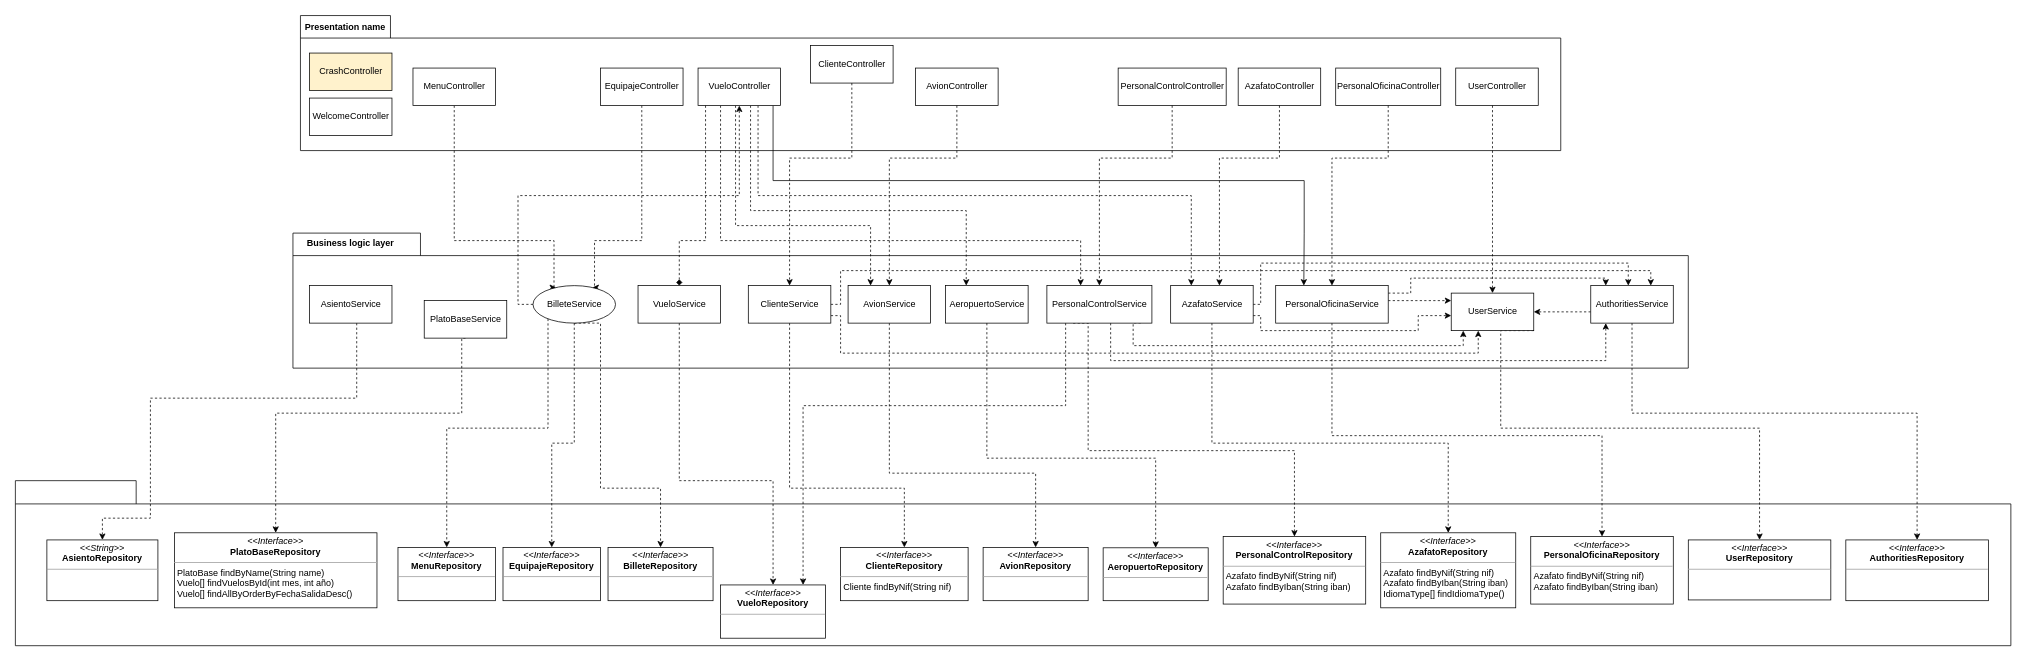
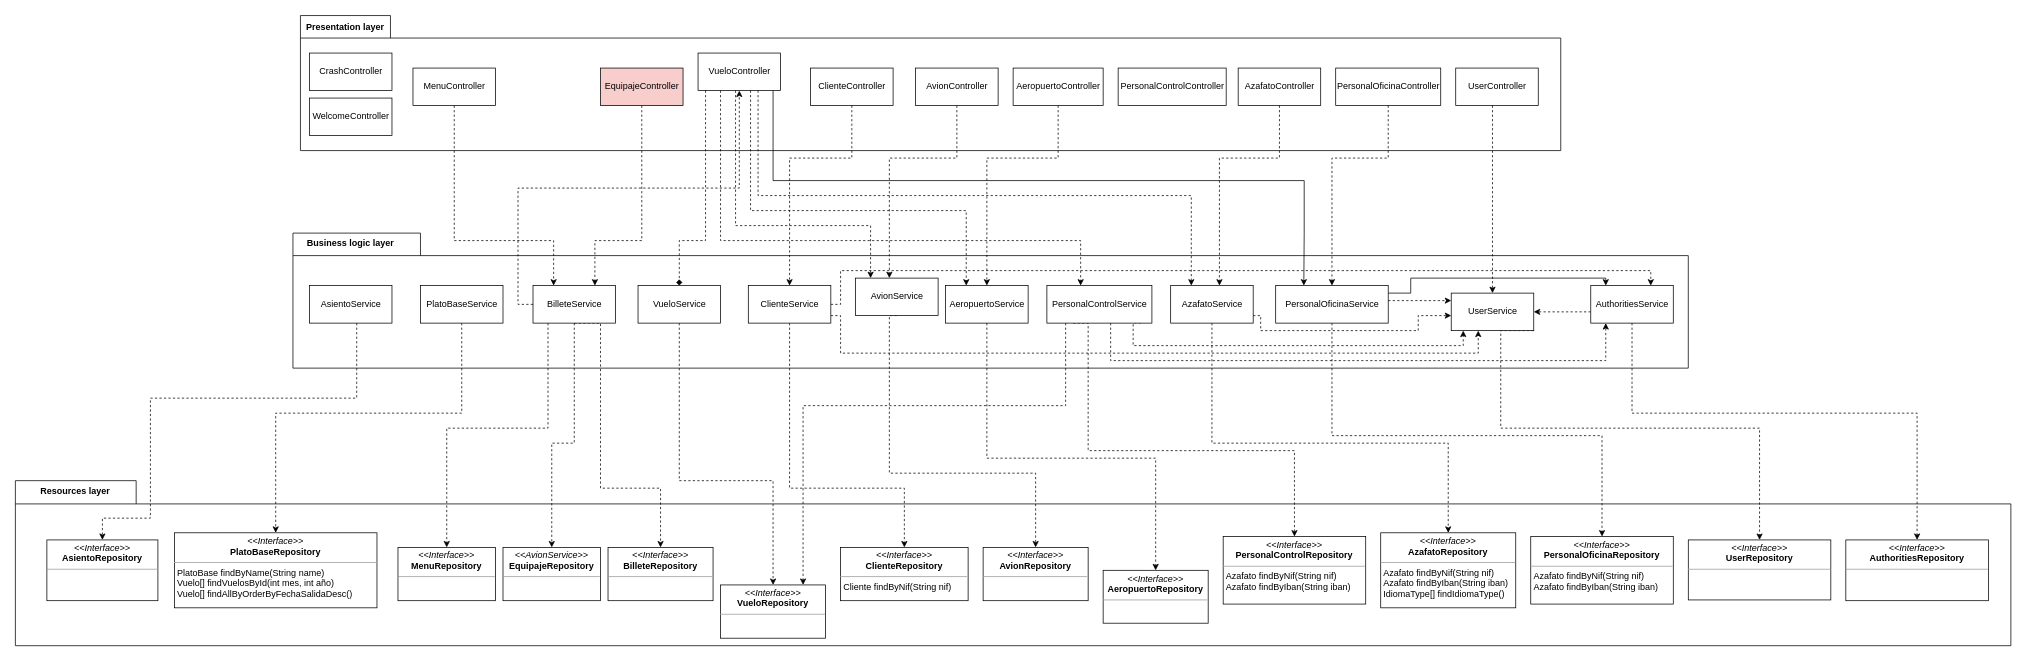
- <mxCell id="5" value="Presentation name" style="text;align=center;fontStyle=1;verticalAlign=middle;spacingLeft=3;spacingRight=3;strokeColor=none;rotatable=0;points=[[0,0.5],[1,0.5]];portConstraint=eastwest;" parent="1" vertex="1"><mxGeometry x="420" y="22" width="80" height="26" as="geometry" /></mxCell>
+ <mxCell id="5" value="Presentation layer" style="text;align=center;fontStyle=1;verticalAlign=middle;spacingLeft=3;spacingRight=3;strokeColor=none;rotatable=0;points=[[0,0.5],[1,0.5]];portConstraint=eastwest;" parent="1" vertex="1"><mxGeometry x="420" y="22" width="80" height="26" as="geometry" /></mxCell>
- <mxCell id="18" value="ClienteController" style="html=1;" parent="1" vertex="1"><mxGeometry x="1080" y="60" width="110" height="50" as="geometry" /></mxCell>
+ <mxCell id="18" value="ClienteController" style="html=1;" parent="1" vertex="1"><mxGeometry x="1080" y="90" width="110" height="50" as="geometry" /></mxCell>
- <mxCell id="8" value="CrashController" style="html=1;fillColor=#fff2cc;" parent="1" vertex="1"><mxGeometry x="412" y="70" width="110" height="50" as="geometry" /></mxCell>
+ <mxCell id="8" value="CrashController" style="html=1;" parent="1" vertex="1"><mxGeometry x="412" y="70" width="110" height="50" as="geometry" /></mxCell>
- <mxCell id="7" value="EquipajeController" style="html=1;" parent="1" vertex="1"><mxGeometry x="800" y="90" width="110" height="50" as="geometry" /></mxCell>
+ <mxCell id="7" value="EquipajeController" style="html=1;fillColor=#f8cecc;" parent="1" vertex="1"><mxGeometry x="800" y="90" width="110" height="50" as="geometry" /></mxCell>
- <mxCell id="16" value="VueloController" style="html=1;" parent="1" vertex="1"><mxGeometry x="930" y="90" width="110" height="50" as="geometry" /></mxCell>
+ <mxCell id="16" value="VueloController" style="html=1;" parent="1" vertex="1"><mxGeometry x="930" y="70" width="110" height="50" as="geometry" /></mxCell>
+ <mxCell id="9" value="AeropuertoController" style="html=1;" parent="1" vertex="1"><mxGeometry x="1350" y="90" width="120" height="50" as="geometry" /></mxCell>
+ <mxCell id="67" style="edgeStyle=orthogonalEdgeStyle;rounded=0;orthogonalLoop=1;jettySize=auto;html=1;dashed=1;" parent="1" edge="1" target="26" source="9"><mxGeometry relative="1" as="geometry"><mxPoint x="1420" y="190" as="sourcePoint" /><mxPoint x="1420" y="500" as="targetPoint" /><Array as="points"><mxPoint x="1410" y="210" /><mxPoint x="1315" y="210" /></Array></mxGeometry></mxCell>
- <mxCell id="68" style="edgeStyle=orthogonalEdgeStyle;rounded=0;orthogonalLoop=1;jettySize=auto;html=1;dashed=1;" parent="1" edge="1" target="52" source="19"><mxGeometry relative="1" as="geometry"><mxPoint x="1580" y="190" as="sourcePoint" /><mxPoint x="1580" y="500" as="targetPoint" /><Array as="points"><mxPoint x="1562" y="210" /><mxPoint x="1465" y="210" /></Array></mxGeometry></mxCell>
- <mxCell id="46" style="edgeStyle=orthogonalEdgeStyle;rounded=0;jumpSize=6;orthogonalLoop=1;jettySize=auto;html=1;dashed=1;" edge="1" parent="1" source="47" target="37"><mxGeometry relative="1" as="geometry"><Array as="points"><mxPoint x="1880" y="390" /><mxPoint x="1880" y="370" /><mxPoint x="2140" y="370" /></Array></mxGeometry></mxCell>
+ <mxCell id="46" style="edgeStyle=orthogonalEdgeStyle;rounded=0;jumpSize=6;orthogonalLoop=1;jettySize=auto;html=1;dashed=0;" edge="1" parent="1" source="47" target="37"><mxGeometry relative="1" as="geometry"><Array as="points"><mxPoint x="1880" y="390" /><mxPoint x="1880" y="370" /><mxPoint x="2140" y="370" /></Array></mxGeometry></mxCell>
- <mxCell id="40" style="edgeStyle=orthogonalEdgeStyle;rounded=0;orthogonalLoop=1;jettySize=auto;html=1;dashed=1;endArrow=classic;endFill=1;" parent="1" source="43" target="37" edge="1"><mxGeometry relative="1" as="geometry"><Array as="points"><mxPoint x="1680" y="405" /><mxPoint x="1680" y="350" /><mxPoint x="2170" y="350" /></Array></mxGeometry></mxCell>
- <mxCell id="61" value="BilleteService" style="ellipse;html=1;" parent="1" vertex="1"><mxGeometry x="710" y="380" width="110" height="50" as="geometry" /></mxCell>
+ <mxCell id="61" value="BilleteService" style="html=1;" parent="1" vertex="1"><mxGeometry x="710" y="380" width="110" height="50" as="geometry" /></mxCell>
- <mxCell id="28" value="&lt;span style=&quot;font-weight: normal&quot;&gt;AvionService&lt;/span&gt;" style="html=1;fontStyle=1" parent="1" vertex="1"><mxGeometry x="1130" y="380" width="110" height="50" as="geometry" /></mxCell>
+ <mxCell id="28" value="&lt;span style=&quot;font-weight: normal&quot;&gt;AvionService&lt;/span&gt;" style="html=1;fontStyle=1" parent="1" vertex="1"><mxGeometry x="1140" y="370" width="110" height="50" as="geometry" /></mxCell>
- <mxCell id="54" value="PlatoBaseService" style="html=1;" parent="1" vertex="1"><mxGeometry x="565" y="400" width="110" height="50" as="geometry" /></mxCell>
+ <mxCell id="54" value="PlatoBaseService" style="html=1;" parent="1" vertex="1"><mxGeometry x="560" y="380" width="110" height="50" as="geometry" /></mxCell>
+ <mxCell id="71" value="Resources layer" style="text;align=center;fontStyle=1;verticalAlign=middle;spacingLeft=3;spacingRight=3;strokeColor=none;rotatable=0;points=[[0,0.5],[1,0.5]];portConstraint=eastwest;" parent="1" vertex="1"><mxGeometry x="60" y="640" width="80" height="26" as="geometry" /></mxCell>
- <mxCell id="83" value="&lt;p style=&quot;margin: 0px ; margin-top: 4px ; text-align: center&quot;&gt;&lt;i&gt;&amp;lt;&amp;lt;String&amp;gt;&amp;gt;&lt;/i&gt;&lt;br&gt;&lt;b&gt;AsientoRepository&lt;/b&gt;&lt;/p&gt;&lt;hr size=&quot;1&quot;&gt;&lt;p style=&quot;margin: 0px ; margin-left: 4px&quot;&gt;&lt;/p&gt;&lt;p style=&quot;margin: 0px ; margin-left: 4px&quot;&gt;&lt;br&gt;&lt;/p&gt;" style="verticalAlign=top;align=left;overflow=fill;fontSize=12;fontFamily=Helvetica;html=1;" parent="1" vertex="1"><mxGeometry x="62" y="719" width="148" height="81" as="geometry" /></mxCell>
+ <mxCell id="83" value="&lt;p style=&quot;margin: 0px ; margin-top: 4px ; text-align: center&quot;&gt;&lt;i&gt;&amp;lt;&amp;lt;Interface&amp;gt;&amp;gt;&lt;/i&gt;&lt;br&gt;&lt;b&gt;AsientoRepository&lt;/b&gt;&lt;/p&gt;&lt;hr size=&quot;1&quot;&gt;&lt;p style=&quot;margin: 0px ; margin-left: 4px&quot;&gt;&lt;/p&gt;&lt;p style=&quot;margin: 0px ; margin-left: 4px&quot;&gt;&lt;br&gt;&lt;/p&gt;" style="verticalAlign=top;align=left;overflow=fill;fontSize=12;fontFamily=Helvetica;html=1;" parent="1" vertex="1"><mxGeometry x="62" y="719" width="148" height="81" as="geometry" /></mxCell>
- <mxCell id="78" value="&lt;p style=&quot;margin: 0px ; margin-top: 4px ; text-align: center&quot;&gt;&lt;i&gt;&amp;lt;&amp;lt;Interface&amp;gt;&amp;gt;&lt;/i&gt;&lt;br&gt;&lt;b&gt;EquipajeRepository&lt;/b&gt;&lt;/p&gt;&lt;hr size=&quot;1&quot;&gt;&lt;p style=&quot;margin: 0px ; margin-left: 4px&quot;&gt;&lt;/p&gt;&lt;p style=&quot;margin: 0px ; margin-left: 4px&quot;&gt;&lt;br&gt;&lt;/p&gt;" style="verticalAlign=top;align=left;overflow=fill;fontSize=12;fontFamily=Helvetica;html=1;" parent="1" vertex="1"><mxGeometry x="670" y="729" width="130" height="71" as="geometry" /></mxCell>
+ <mxCell id="78" value="&lt;p style=&quot;margin: 0px ; margin-top: 4px ; text-align: center&quot;&gt;&lt;i&gt;&amp;lt;&amp;lt;AvionService&amp;gt;&amp;gt;&lt;/i&gt;&lt;br&gt;&lt;b&gt;EquipajeRepository&lt;/b&gt;&lt;/p&gt;&lt;hr size=&quot;1&quot;&gt;&lt;p style=&quot;margin: 0px ; margin-left: 4px&quot;&gt;&lt;/p&gt;&lt;p style=&quot;margin: 0px ; margin-left: 4px&quot;&gt;&lt;br&gt;&lt;/p&gt;" style="verticalAlign=top;align=left;overflow=fill;fontSize=12;fontFamily=Helvetica;html=1;" parent="1" vertex="1"><mxGeometry x="670" y="729" width="130" height="71" as="geometry" /></mxCell>
- <mxCell id="84" value="&lt;p style=&quot;margin: 0px ; margin-top: 4px ; text-align: center&quot;&gt;&lt;i&gt;&amp;lt;&amp;lt;Interface&amp;gt;&amp;gt;&lt;/i&gt;&lt;br&gt;&lt;b&gt;AeropuertoRepository&lt;/b&gt;&lt;/p&gt;&lt;hr size=&quot;1&quot;&gt;&lt;p style=&quot;margin: 0px ; margin-left: 4px&quot;&gt;&lt;/p&gt;&lt;p style=&quot;margin: 0px ; margin-left: 4px&quot;&gt;&lt;br&gt;&lt;/p&gt;" style="verticalAlign=top;align=left;overflow=fill;fontSize=12;fontFamily=Helvetica;html=1;" parent="1" vertex="1"><mxGeometry x="1470" y="729.5" width="140" height="70.5" as="geometry" /></mxCell>
+ <mxCell id="84" value="&lt;p style=&quot;margin: 0px ; margin-top: 4px ; text-align: center&quot;&gt;&lt;i&gt;&amp;lt;&amp;lt;Interface&amp;gt;&amp;gt;&lt;/i&gt;&lt;br&gt;&lt;b&gt;AeropuertoRepository&lt;/b&gt;&lt;/p&gt;&lt;hr size=&quot;1&quot;&gt;&lt;p style=&quot;margin: 0px ; margin-left: 4px&quot;&gt;&lt;/p&gt;&lt;p style=&quot;margin: 0px ; margin-left: 4px&quot;&gt;&lt;br&gt;&lt;/p&gt;" style="verticalAlign=top;align=left;overflow=fill;fontSize=12;fontFamily=Helvetica;html=1;" parent="1" vertex="1"><mxGeometry x="1470" y="759.5" width="140" height="70.5" as="geometry" /></mxCell>
